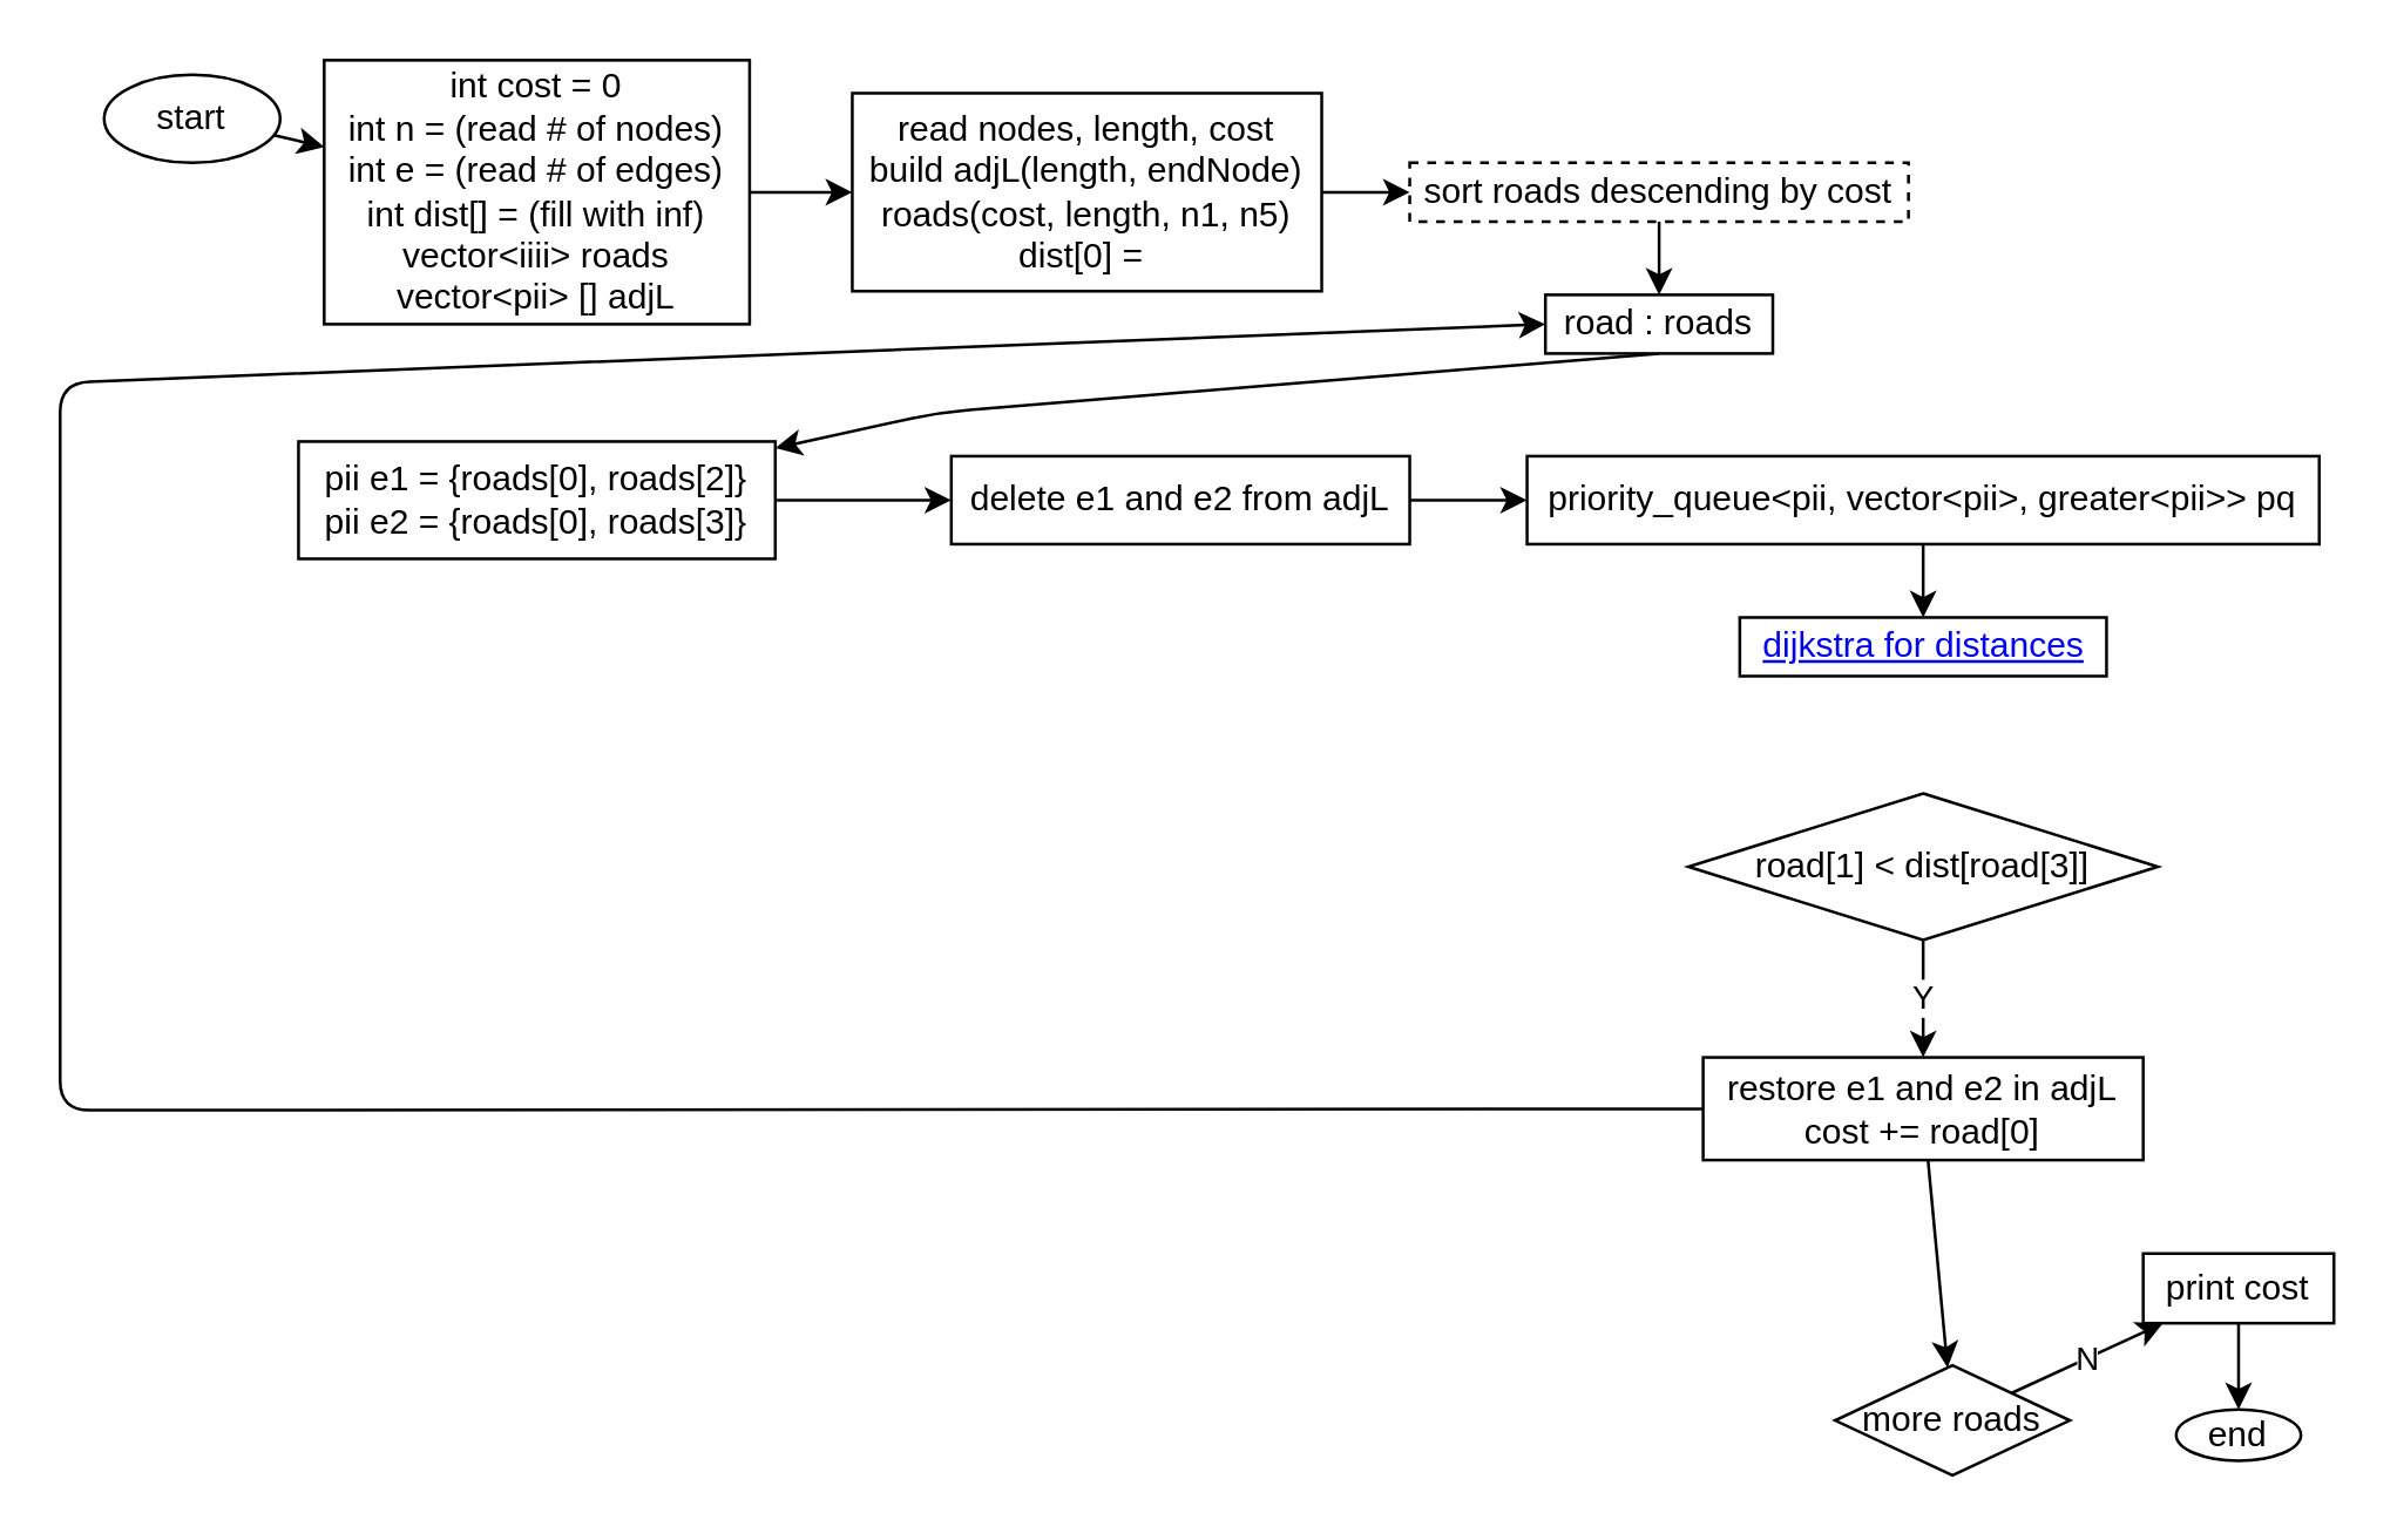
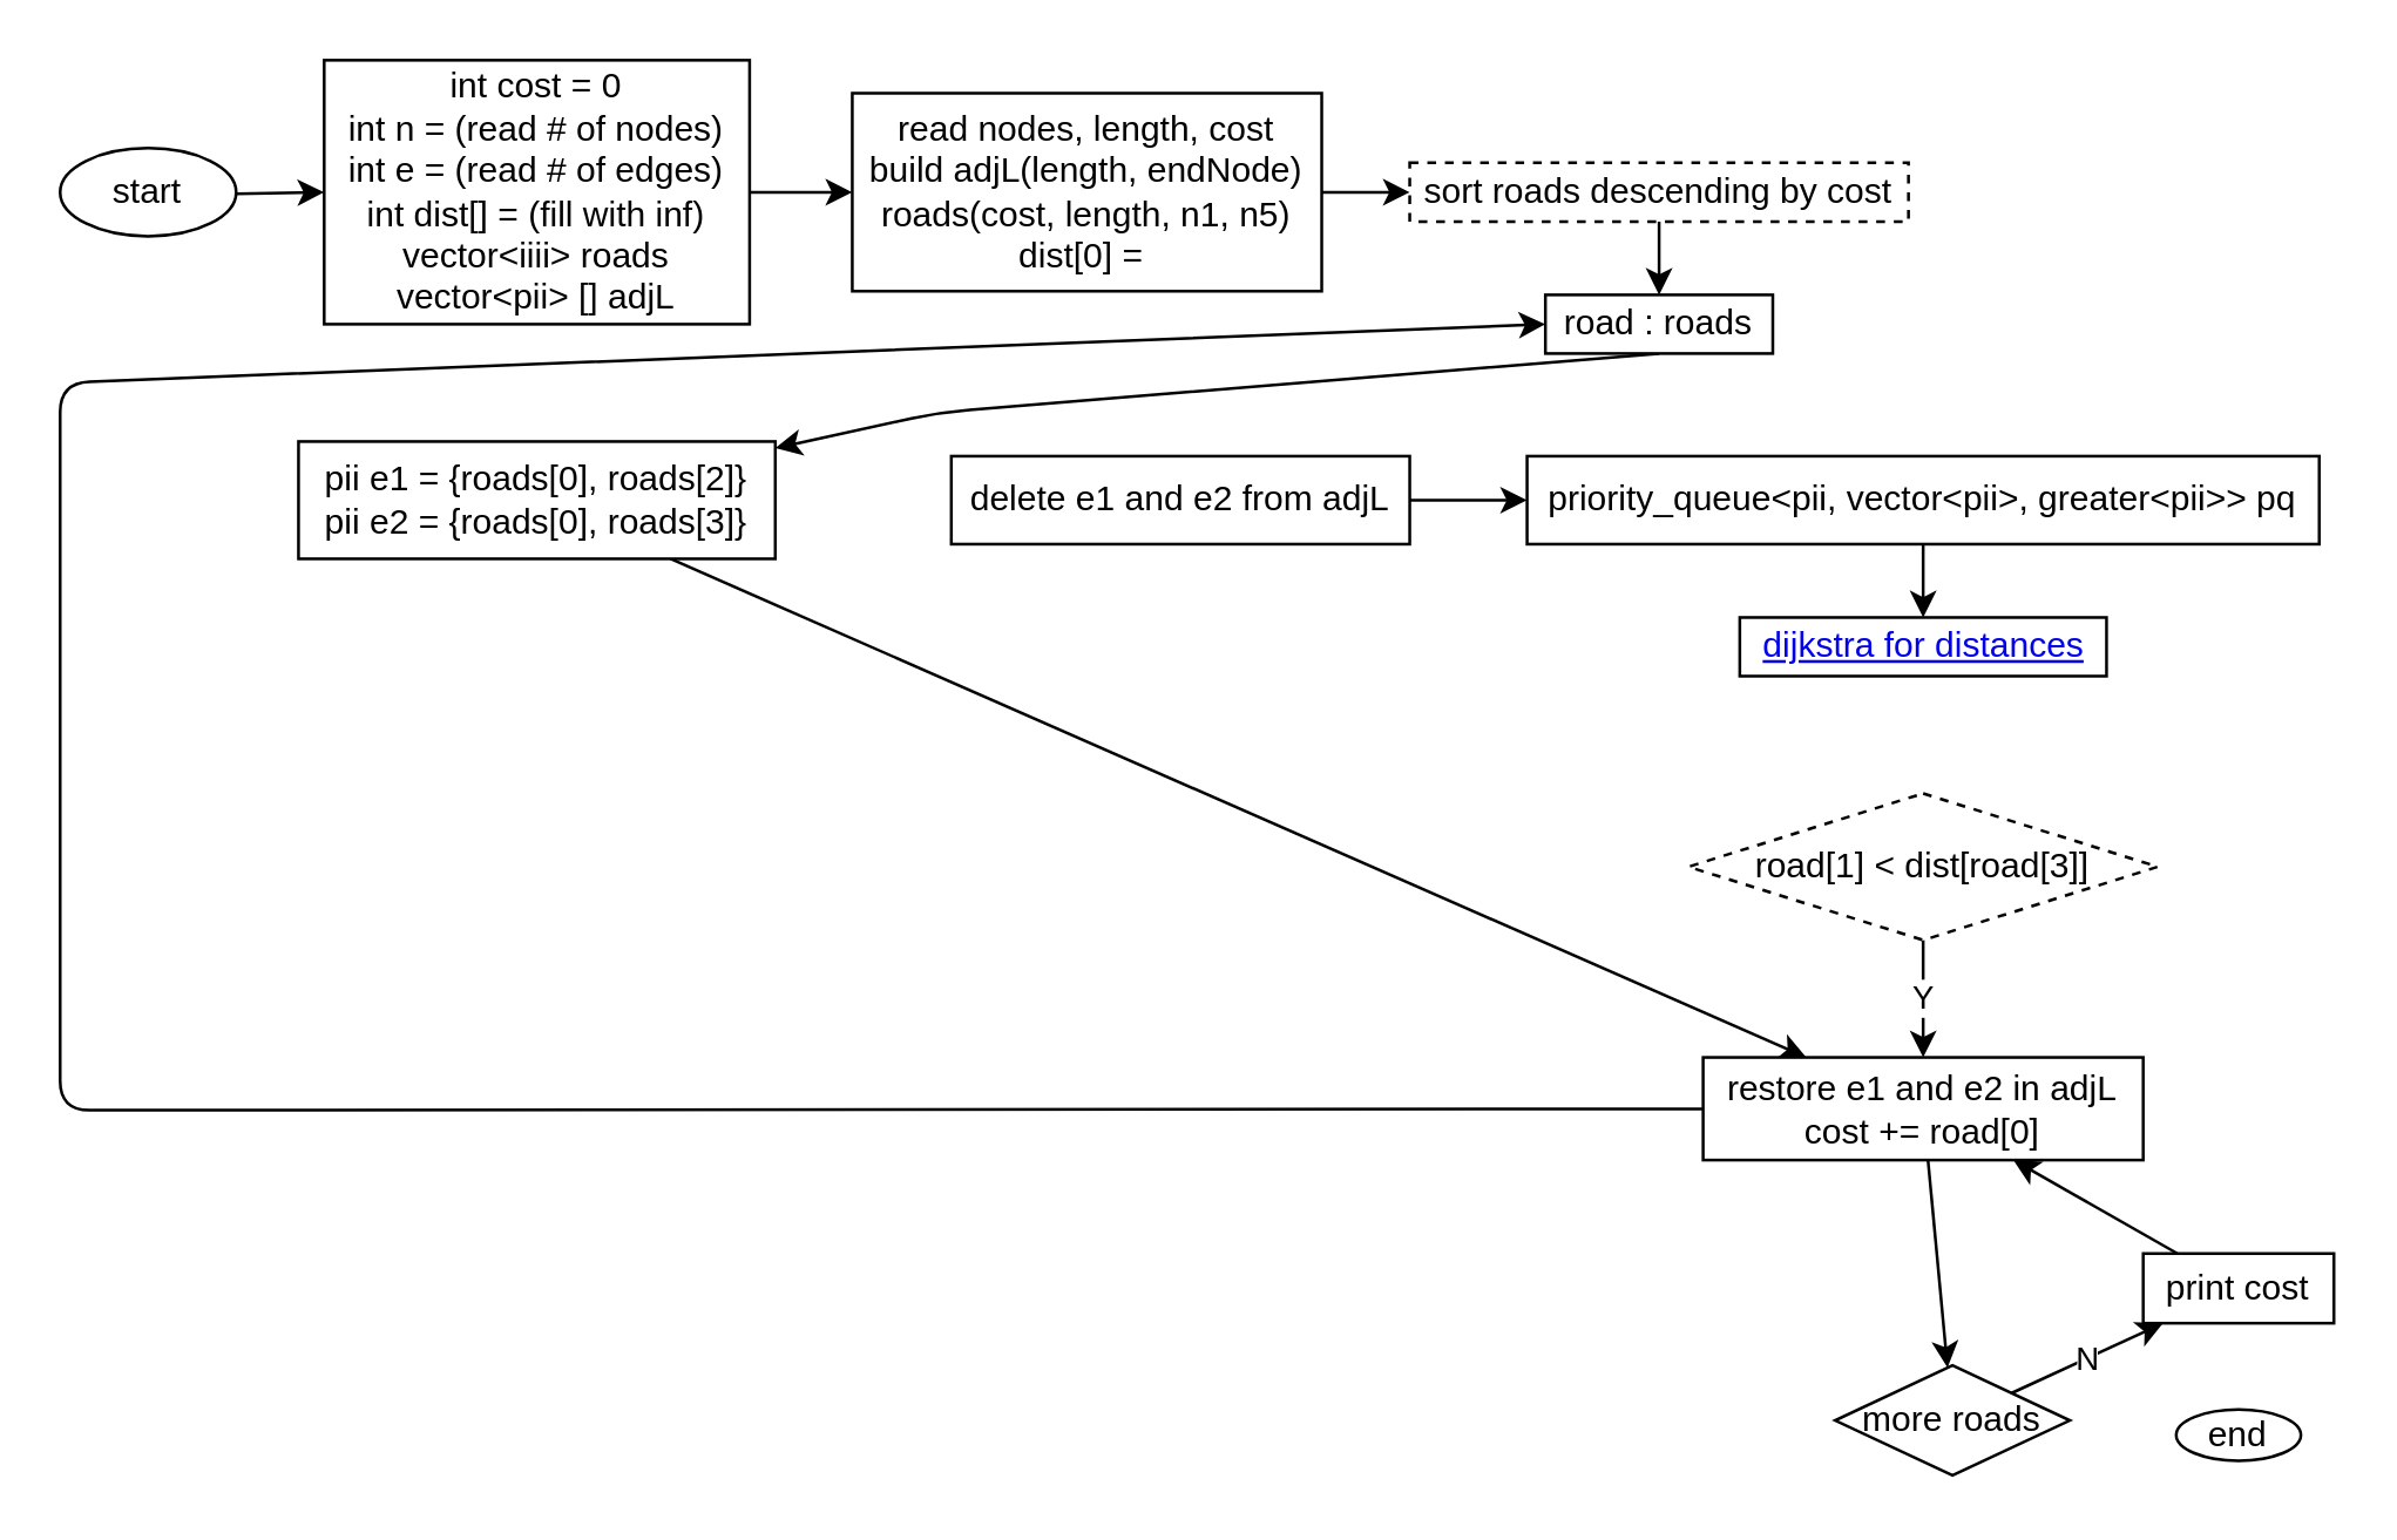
- <mxCell id="3" value="start" style="ellipse;whiteSpace=wrap;html=1;" parent="1" vertex="1"><mxGeometry x="35" y="25" width="60" height="30" as="geometry" /></mxCell>
+ <mxCell id="3" value="start" style="ellipse;whiteSpace=wrap;html=1;" parent="1" vertex="1"><mxGeometry x="20" y="50" width="60" height="30" as="geometry" /></mxCell>
- <mxCell id="14" value="" style="edgeStyle=none;html=1;" parent="1" source="15" target="17" edge="1"><mxGeometry relative="1" as="geometry" /></mxCell>
+ <mxCell id="14" value="" style="edgeStyle=none;html=1;" parent="1" source="15" target="22" edge="1"><mxGeometry relative="1" as="geometry" /></mxCell>
- <mxCell id="19" value="road[1] &amp;lt; dist[road[3]]" style="rhombus;whiteSpace=wrap;html=1;" parent="1" vertex="1"><mxGeometry x="575" y="270" width="160" height="50" as="geometry" /></mxCell>
+ <mxCell id="19" value="road[1] &amp;lt; dist[road[3]]" style="rhombus;whiteSpace=wrap;html=1;dashed=1;" parent="1" vertex="1"><mxGeometry x="575" y="270" width="160" height="50" as="geometry" /></mxCell>
- <mxCell id="25" value="" style="edgeStyle=none;html=1;" parent="1" source="26" target="27" edge="1"><mxGeometry relative="1" as="geometry" /></mxCell>
+ <mxCell id="25" value="" style="edgeStyle=none;html=1;" parent="1" source="26" target="22" edge="1"><mxGeometry relative="1" as="geometry" /></mxCell>
